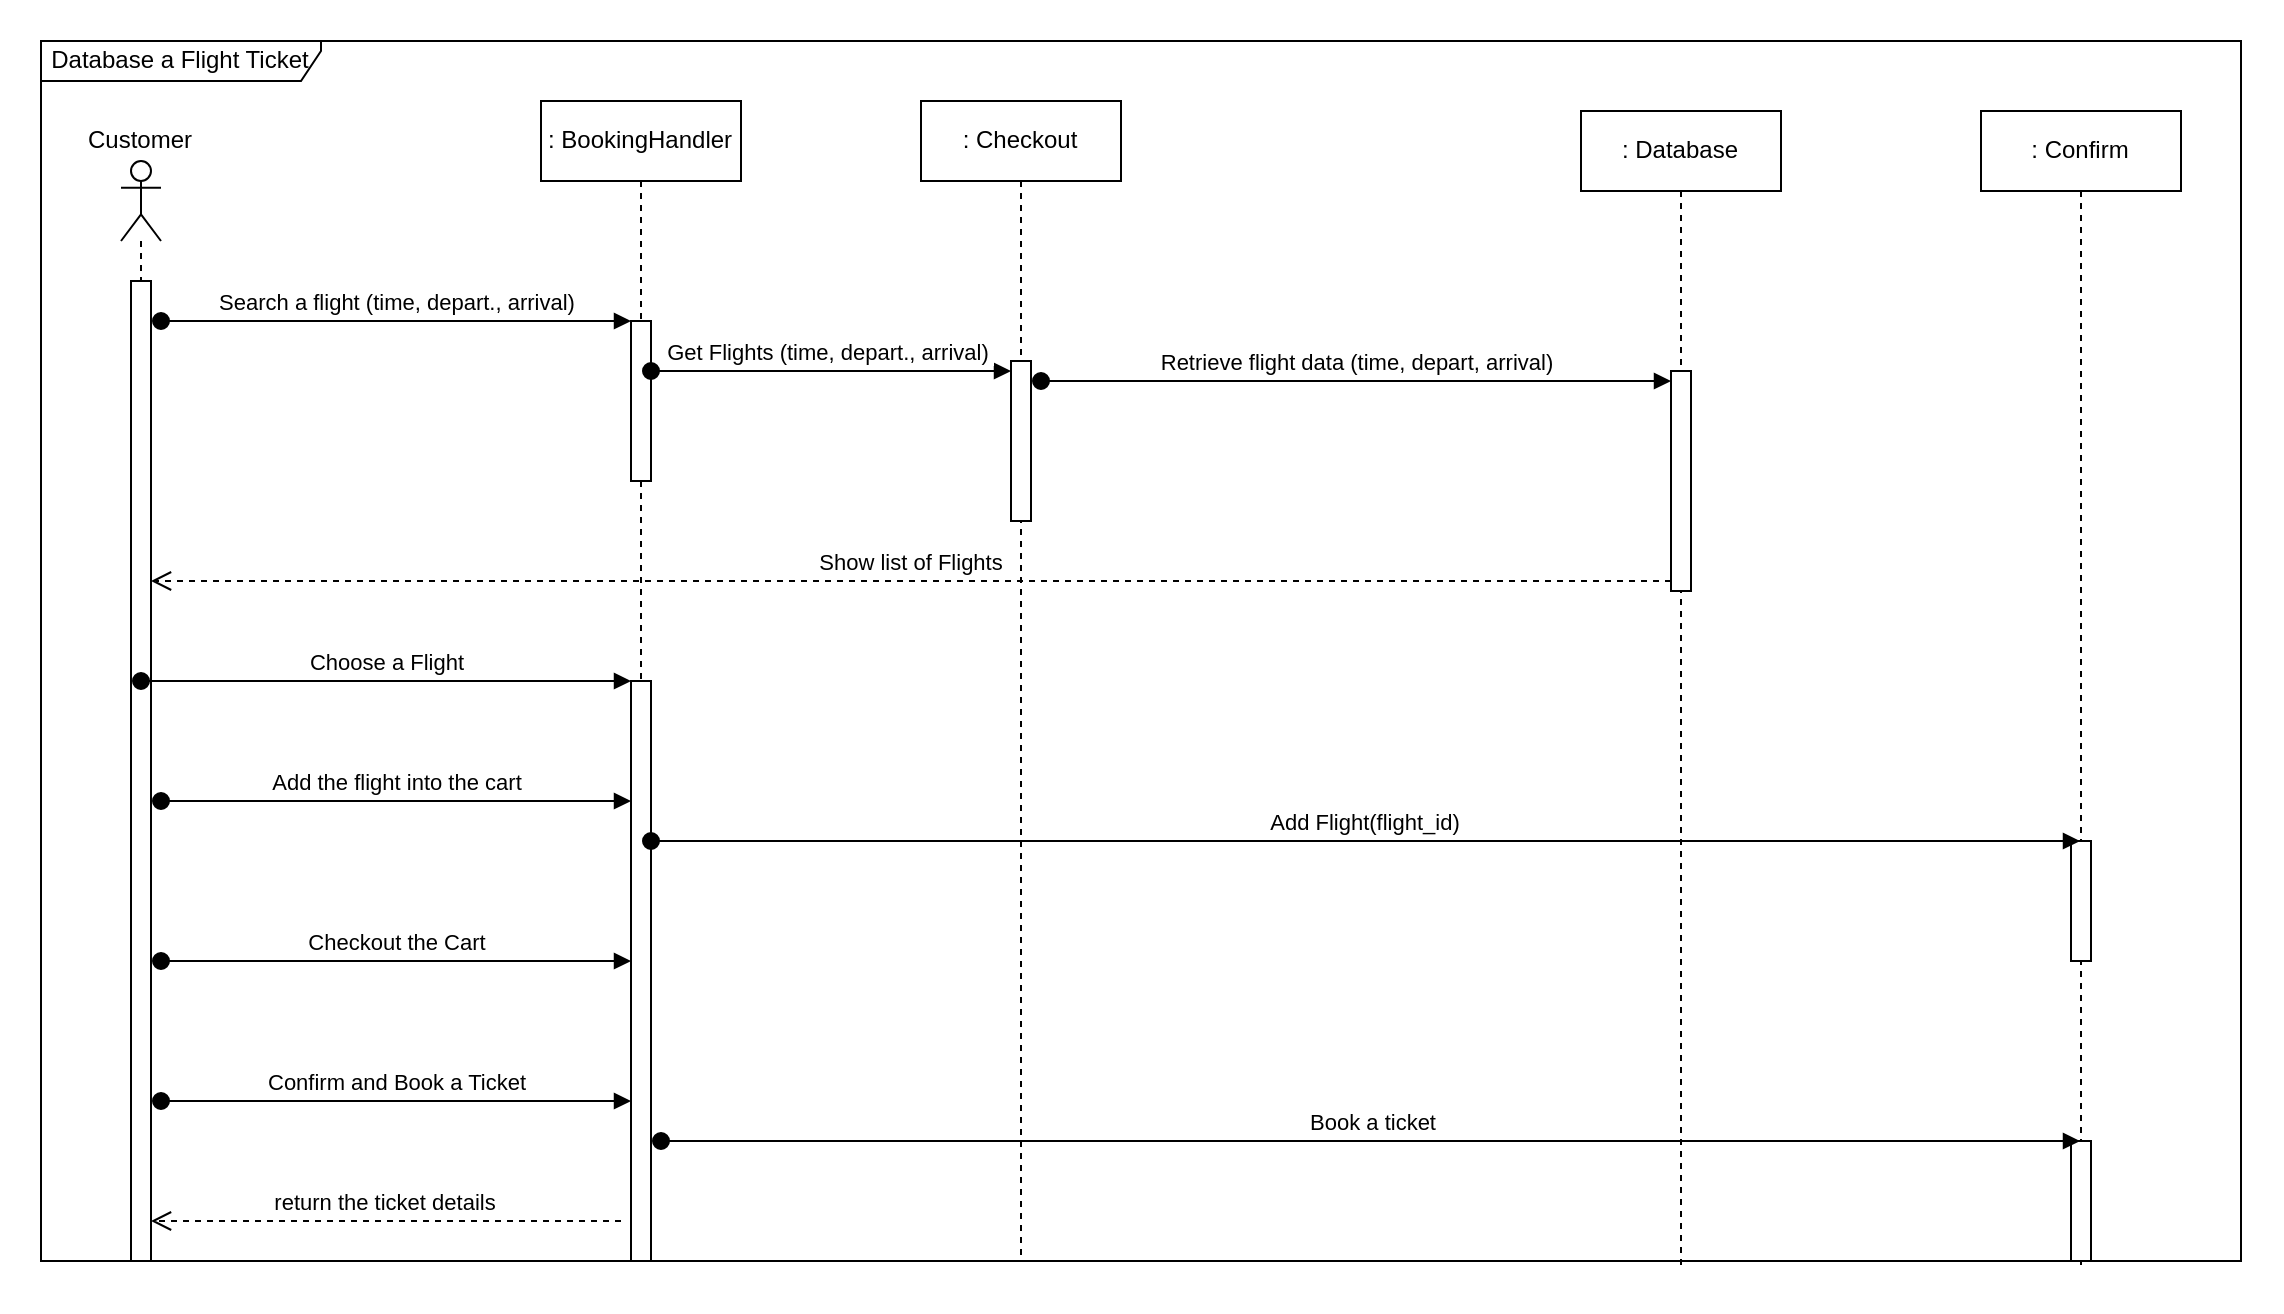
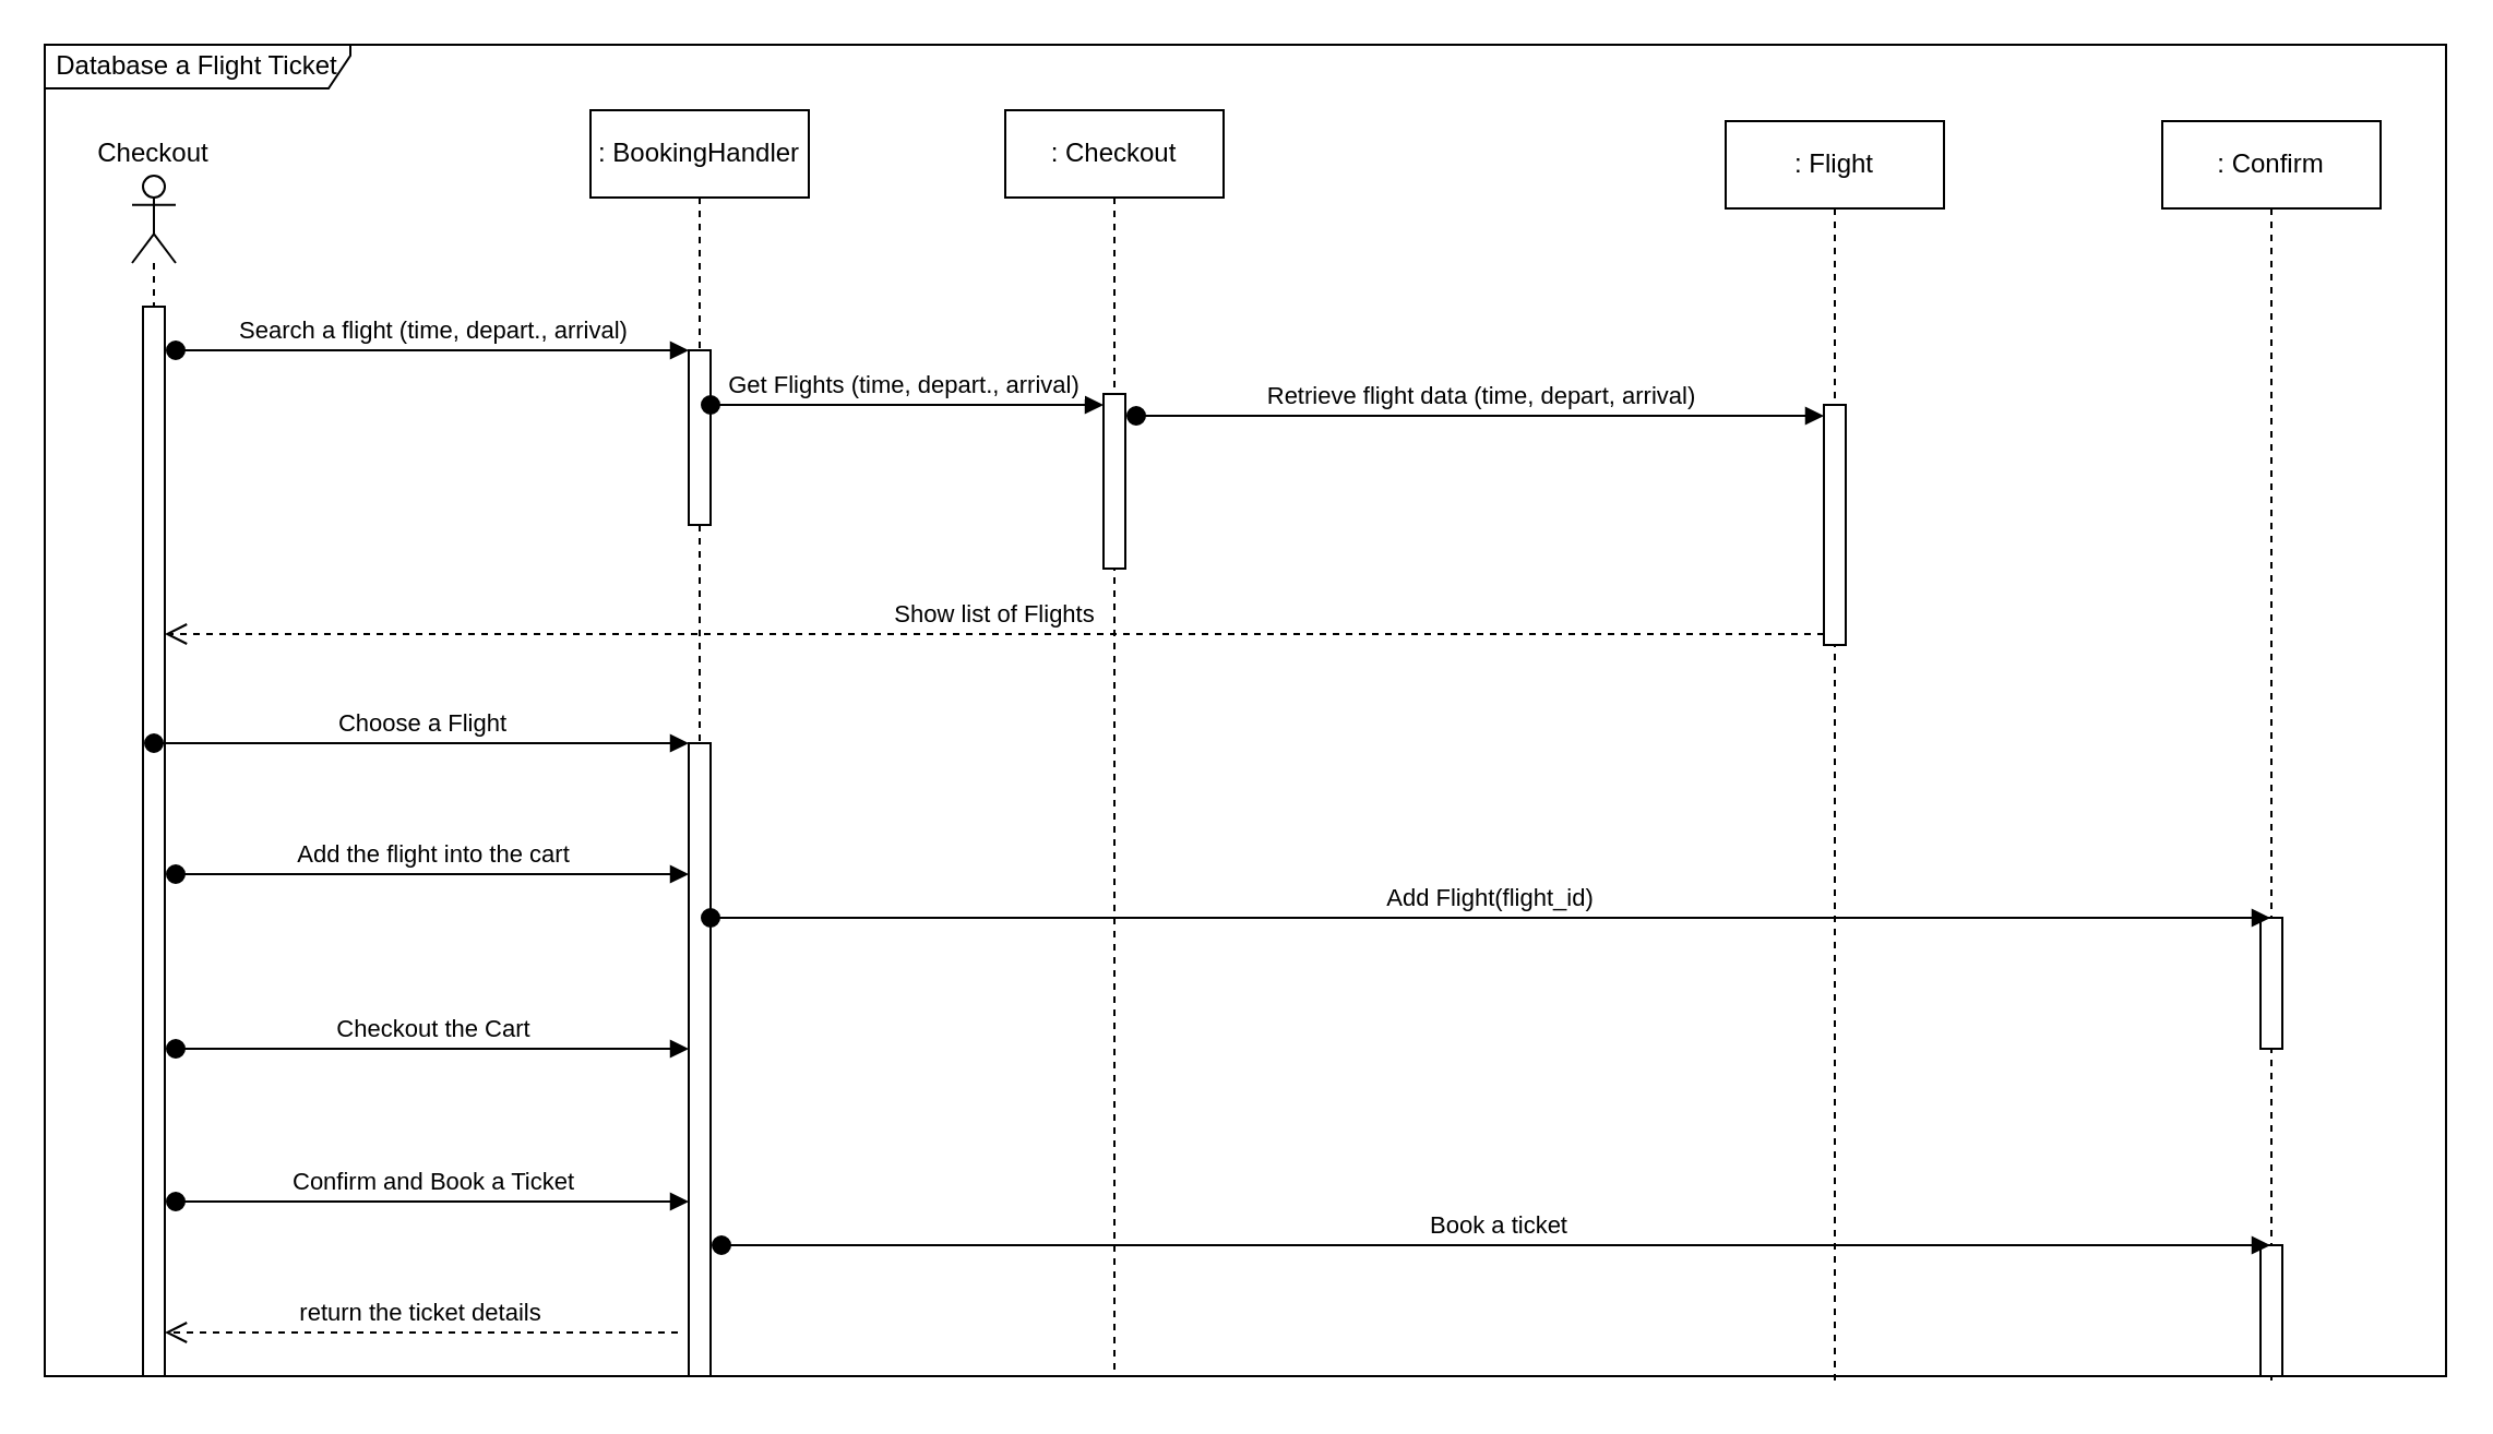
- <mxCell id="6" value="Customer" style="text;html=1;align=center;verticalAlign=middle;whiteSpace=wrap;rounded=0;" vertex="1" parent="1"><mxGeometry x="40" y="55" width="60" height="30" as="geometry" /></mxCell>
+ <mxCell id="6" value="Checkout" style="text;html=1;align=center;verticalAlign=middle;whiteSpace=wrap;rounded=0;" vertex="1" parent="1"><mxGeometry x="40" y="55" width="60" height="30" as="geometry" /></mxCell>
- <mxCell id="12" value=": Database" style="shape=umlLifeline;perimeter=lifelinePerimeter;whiteSpace=wrap;html=1;container=1;dropTarget=0;collapsible=0;recursiveResize=0;outlineConnect=0;portConstraint=eastwest;newEdgeStyle={&quot;curved&quot;:0,&quot;rounded&quot;:0};" vertex="1" parent="1"><mxGeometry x="790" y="55" width="100" height="580" as="geometry" /></mxCell>
+ <mxCell id="12" value=": Flight" style="shape=umlLifeline;perimeter=lifelinePerimeter;whiteSpace=wrap;html=1;container=1;dropTarget=0;collapsible=0;recursiveResize=0;outlineConnect=0;portConstraint=eastwest;newEdgeStyle={&quot;curved&quot;:0,&quot;rounded&quot;:0};" vertex="1" parent="1"><mxGeometry x="790" y="55" width="100" height="580" as="geometry" /></mxCell>
